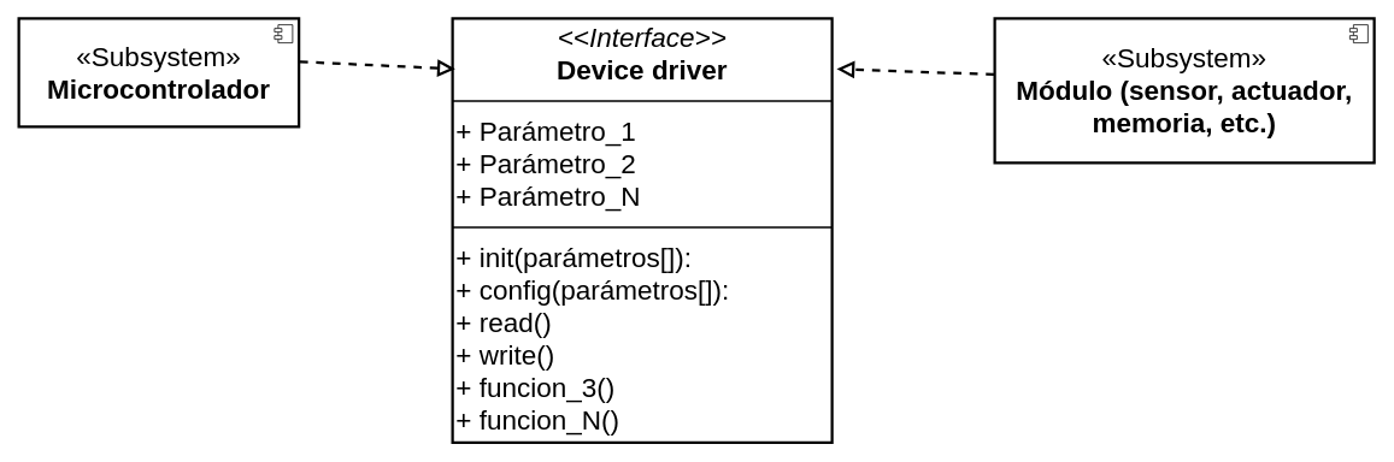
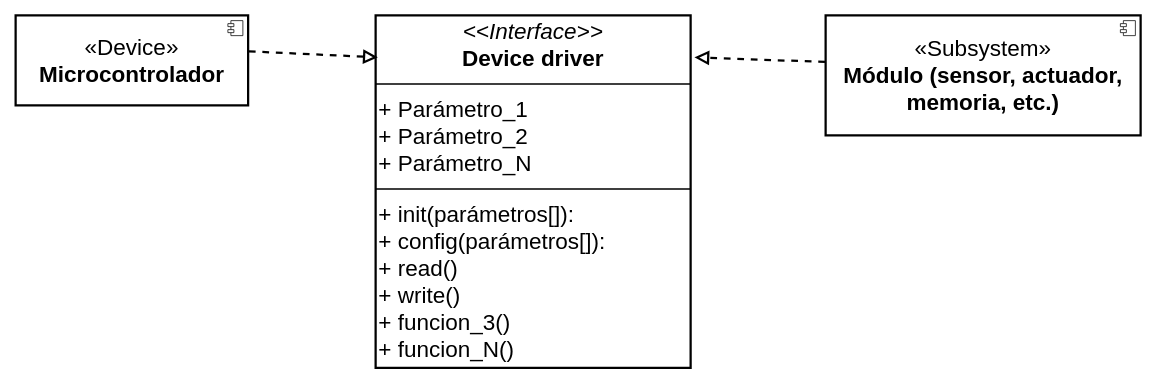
- <mxCell id="3" value="«Subsystem»&lt;br style=&quot;font-size: 30px;&quot;&gt;&lt;b style=&quot;font-size: 30px;&quot;&gt;Microcontrolador&lt;/b&gt;" style="html=1;dropTarget=0;whiteSpace=wrap;fontSize=30;strokeWidth=3;" vertex="1" parent="1"><mxGeometry x="20" y="20" width="310" height="120" as="geometry" /></mxCell>
+ <mxCell id="3" value="«Device»&lt;br style=&quot;font-size: 30px;&quot;&gt;&lt;b style=&quot;font-size: 30px;&quot;&gt;Microcontrolador&lt;/b&gt;" style="html=1;dropTarget=0;whiteSpace=wrap;fontSize=30;strokeWidth=3;" vertex="1" parent="1"><mxGeometry x="20" y="20" width="310" height="120" as="geometry" /></mxCell>
